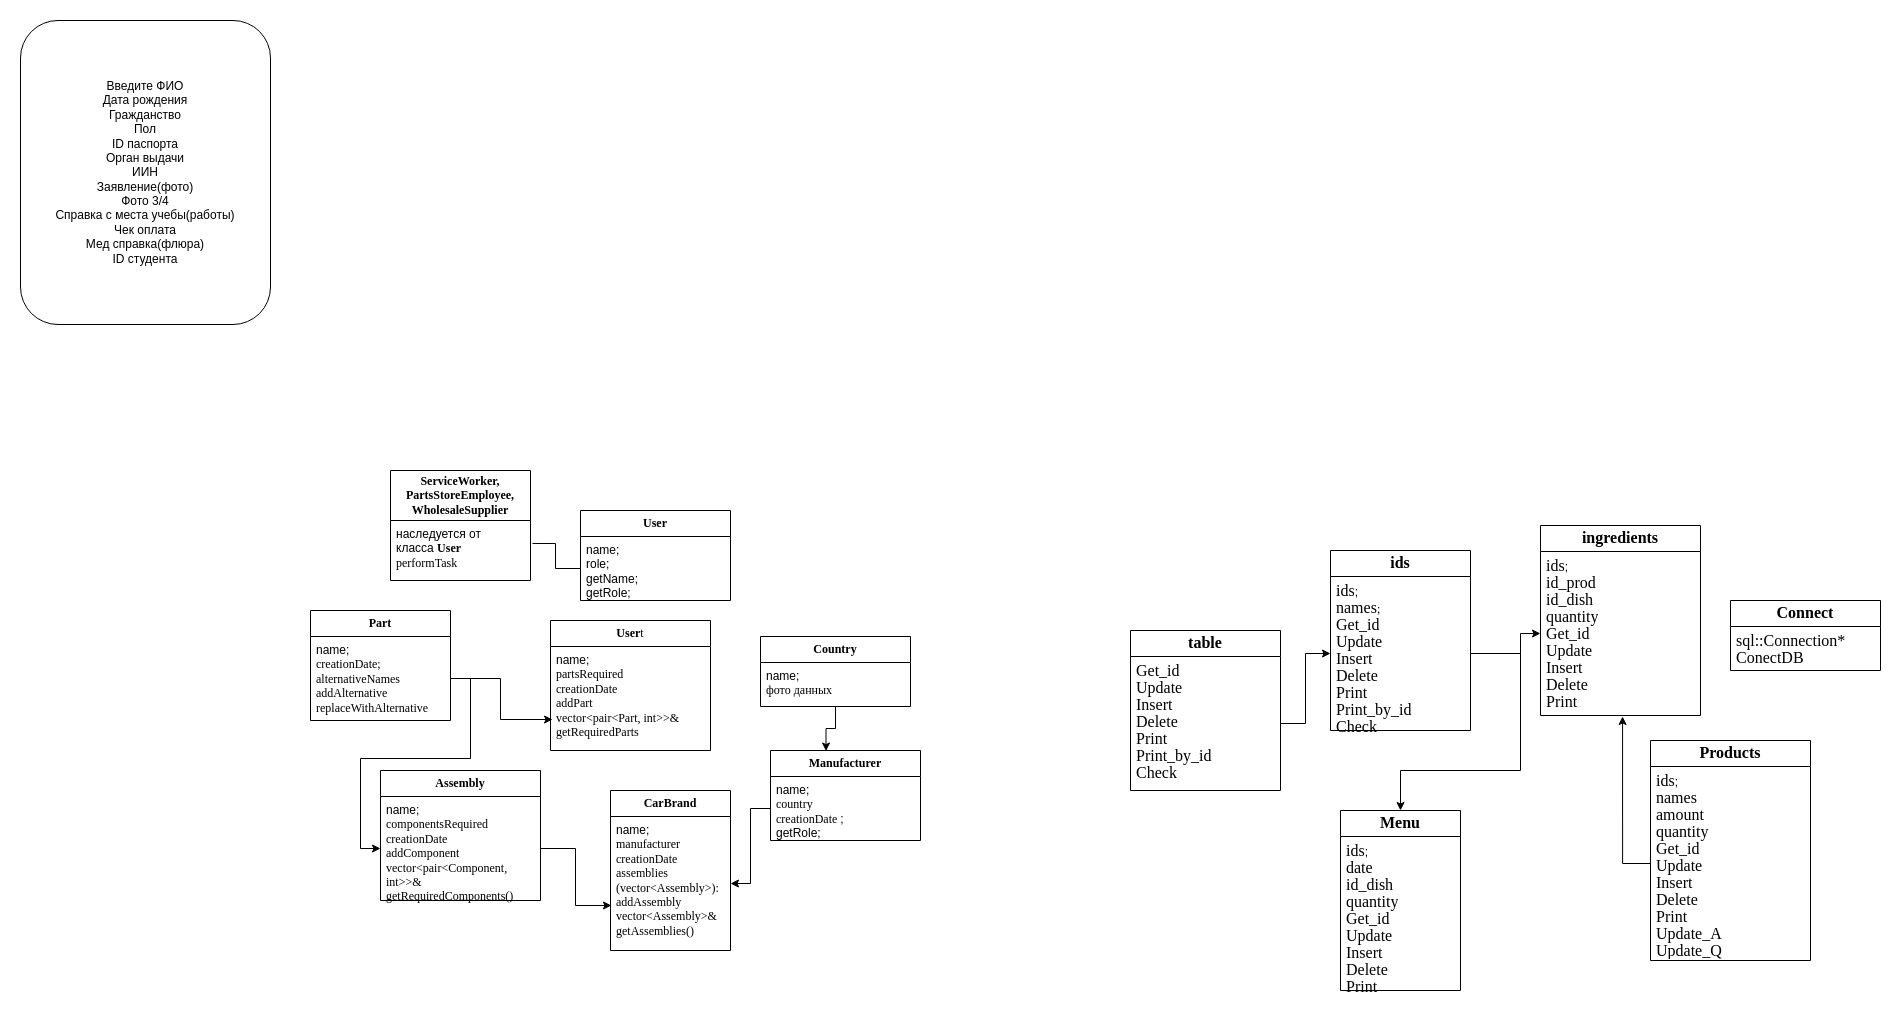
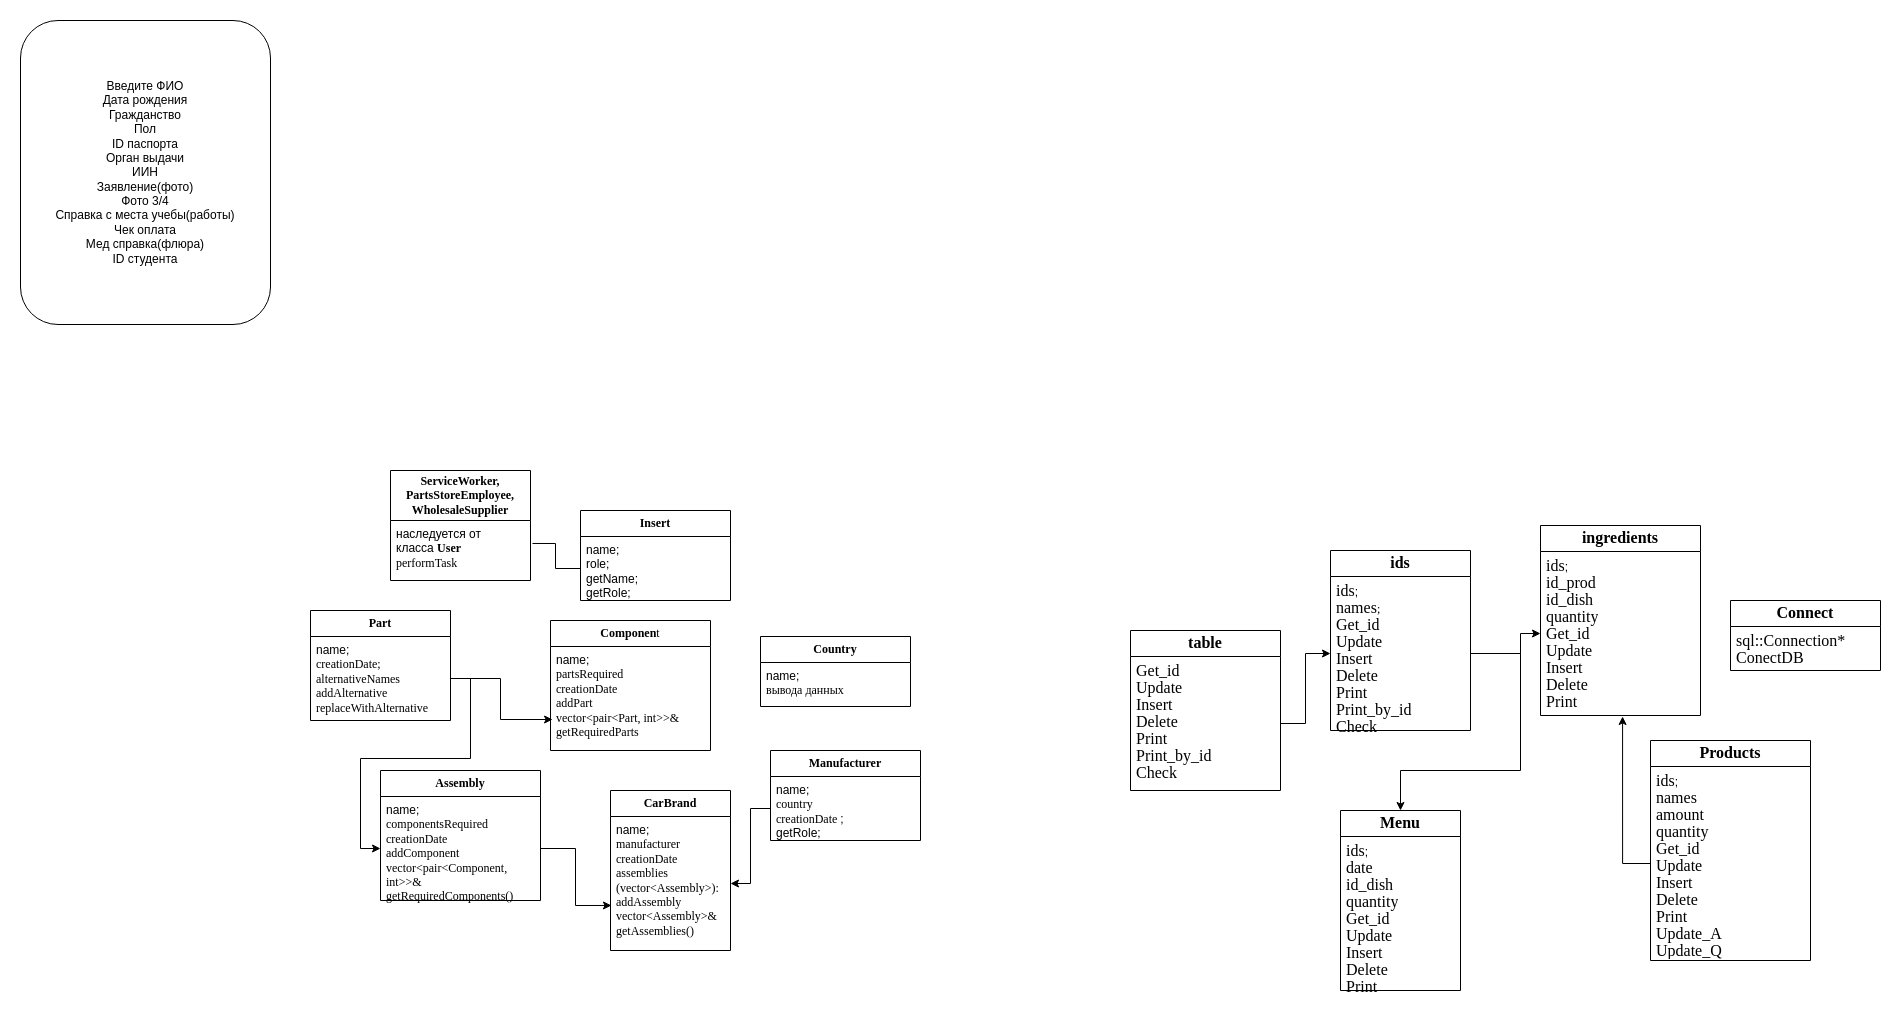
- <mxCell id="3" value="&lt;b&gt;&lt;span style=&quot;line-height: 106% ; font-family: &amp;#34;times new roman&amp;#34; , serif&quot;&gt;&lt;font style=&quot;font-size: 12px&quot;&gt;User&lt;/font&gt;&lt;/span&gt;&lt;/b&gt;" style="swimlane;fontStyle=0;childLayout=stackLayout;horizontal=1;startSize=26;fillColor=none;horizontalStack=0;resizeParent=1;resizeParentMax=0;resizeLast=0;collapsible=1;marginBottom=0;whiteSpace=wrap;html=1;" parent="1" vertex="1"><mxGeometry x="580" y="510" width="150" height="90" as="geometry" /></mxCell>
+ <mxCell id="3" value="&lt;b&gt;&lt;span style=&quot;line-height: 106% ; font-family: &amp;#34;times new roman&amp;#34; , serif&quot;&gt;&lt;font style=&quot;font-size: 12px&quot;&gt;Insert&lt;/font&gt;&lt;/span&gt;&lt;/b&gt;" style="swimlane;fontStyle=0;childLayout=stackLayout;horizontal=1;startSize=26;fillColor=none;horizontalStack=0;resizeParent=1;resizeParentMax=0;resizeLast=0;collapsible=1;marginBottom=0;whiteSpace=wrap;html=1;" parent="1" vertex="1"><mxGeometry x="580" y="510" width="150" height="90" as="geometry" /></mxCell>
- <mxCell id="8" value="&lt;font style=&quot;font-size: 12px&quot;&gt;&lt;b&gt;&lt;span style=&quot;line-height: 106% ; font-family: &amp;#34;times new roman&amp;#34; , serif&quot;&gt;User&lt;/span&gt;&lt;/b&gt;&lt;span style=&quot;line-height: 106% ; font-family: &amp;#34;times new roman&amp;#34; , serif&quot;&gt;t&lt;/span&gt;&lt;/font&gt;" style="swimlane;fontStyle=0;childLayout=stackLayout;horizontal=1;startSize=26;fillColor=none;horizontalStack=0;resizeParent=1;resizeParentMax=0;resizeLast=0;collapsible=1;marginBottom=0;whiteSpace=wrap;html=1;" vertex="1" parent="1"><mxGeometry x="550" y="620" width="160" height="130" as="geometry" /></mxCell>
+ <mxCell id="8" value="&lt;font style=&quot;font-size: 12px&quot;&gt;&lt;b&gt;&lt;span style=&quot;line-height: 106% ; font-family: &amp;#34;times new roman&amp;#34; , serif&quot;&gt;Componen&lt;/span&gt;&lt;/b&gt;&lt;span style=&quot;line-height: 106% ; font-family: &amp;#34;times new roman&amp;#34; , serif&quot;&gt;t&lt;/span&gt;&lt;/font&gt;" style="swimlane;fontStyle=0;childLayout=stackLayout;horizontal=1;startSize=26;fillColor=none;horizontalStack=0;resizeParent=1;resizeParentMax=0;resizeLast=0;collapsible=1;marginBottom=0;whiteSpace=wrap;html=1;" vertex="1" parent="1"><mxGeometry x="550" y="620" width="160" height="130" as="geometry" /></mxCell>
- <mxCell id="17" value="name;&lt;br&gt;&lt;span lang=&quot;RU&quot; style=&quot;line-height: 106% ; font-family: &amp;#34;times new roman&amp;#34; , serif&quot;&gt;&lt;font style=&quot;font-size: 12px&quot;&gt;фото данных&lt;/font&gt;&lt;/span&gt;" style="text;strokeColor=none;fillColor=none;align=left;verticalAlign=top;spacingLeft=4;spacingRight=4;overflow=hidden;rotatable=0;points=[[0,0.5],[1,0.5]];portConstraint=eastwest;whiteSpace=wrap;html=1;" vertex="1" parent="16"><mxGeometry y="26" width="150" height="44" as="geometry" /></mxCell>
+ <mxCell id="17" value="name;&lt;br&gt;&lt;span lang=&quot;RU&quot; style=&quot;line-height: 106% ; font-family: &amp;#34;times new roman&amp;#34; , serif&quot;&gt;&lt;font style=&quot;font-size: 12px&quot;&gt;вывода данных&lt;/font&gt;&lt;/span&gt;" style="text;strokeColor=none;fillColor=none;align=left;verticalAlign=top;spacingLeft=4;spacingRight=4;overflow=hidden;rotatable=0;points=[[0,0.5],[1,0.5]];portConstraint=eastwest;whiteSpace=wrap;html=1;" vertex="1" parent="16"><mxGeometry y="26" width="150" height="44" as="geometry" /></mxCell>
- <mxCell id="15" style="edgeStyle=orthogonalEdgeStyle;rounded=0;orthogonalLoop=1;jettySize=auto;html=1;entryX=0.37;entryY=0.006;entryDx=0;entryDy=0;entryPerimeter=0;" edge="1" parent="1" source="16" target="18"><mxGeometry relative="1" as="geometry" /></mxCell>
